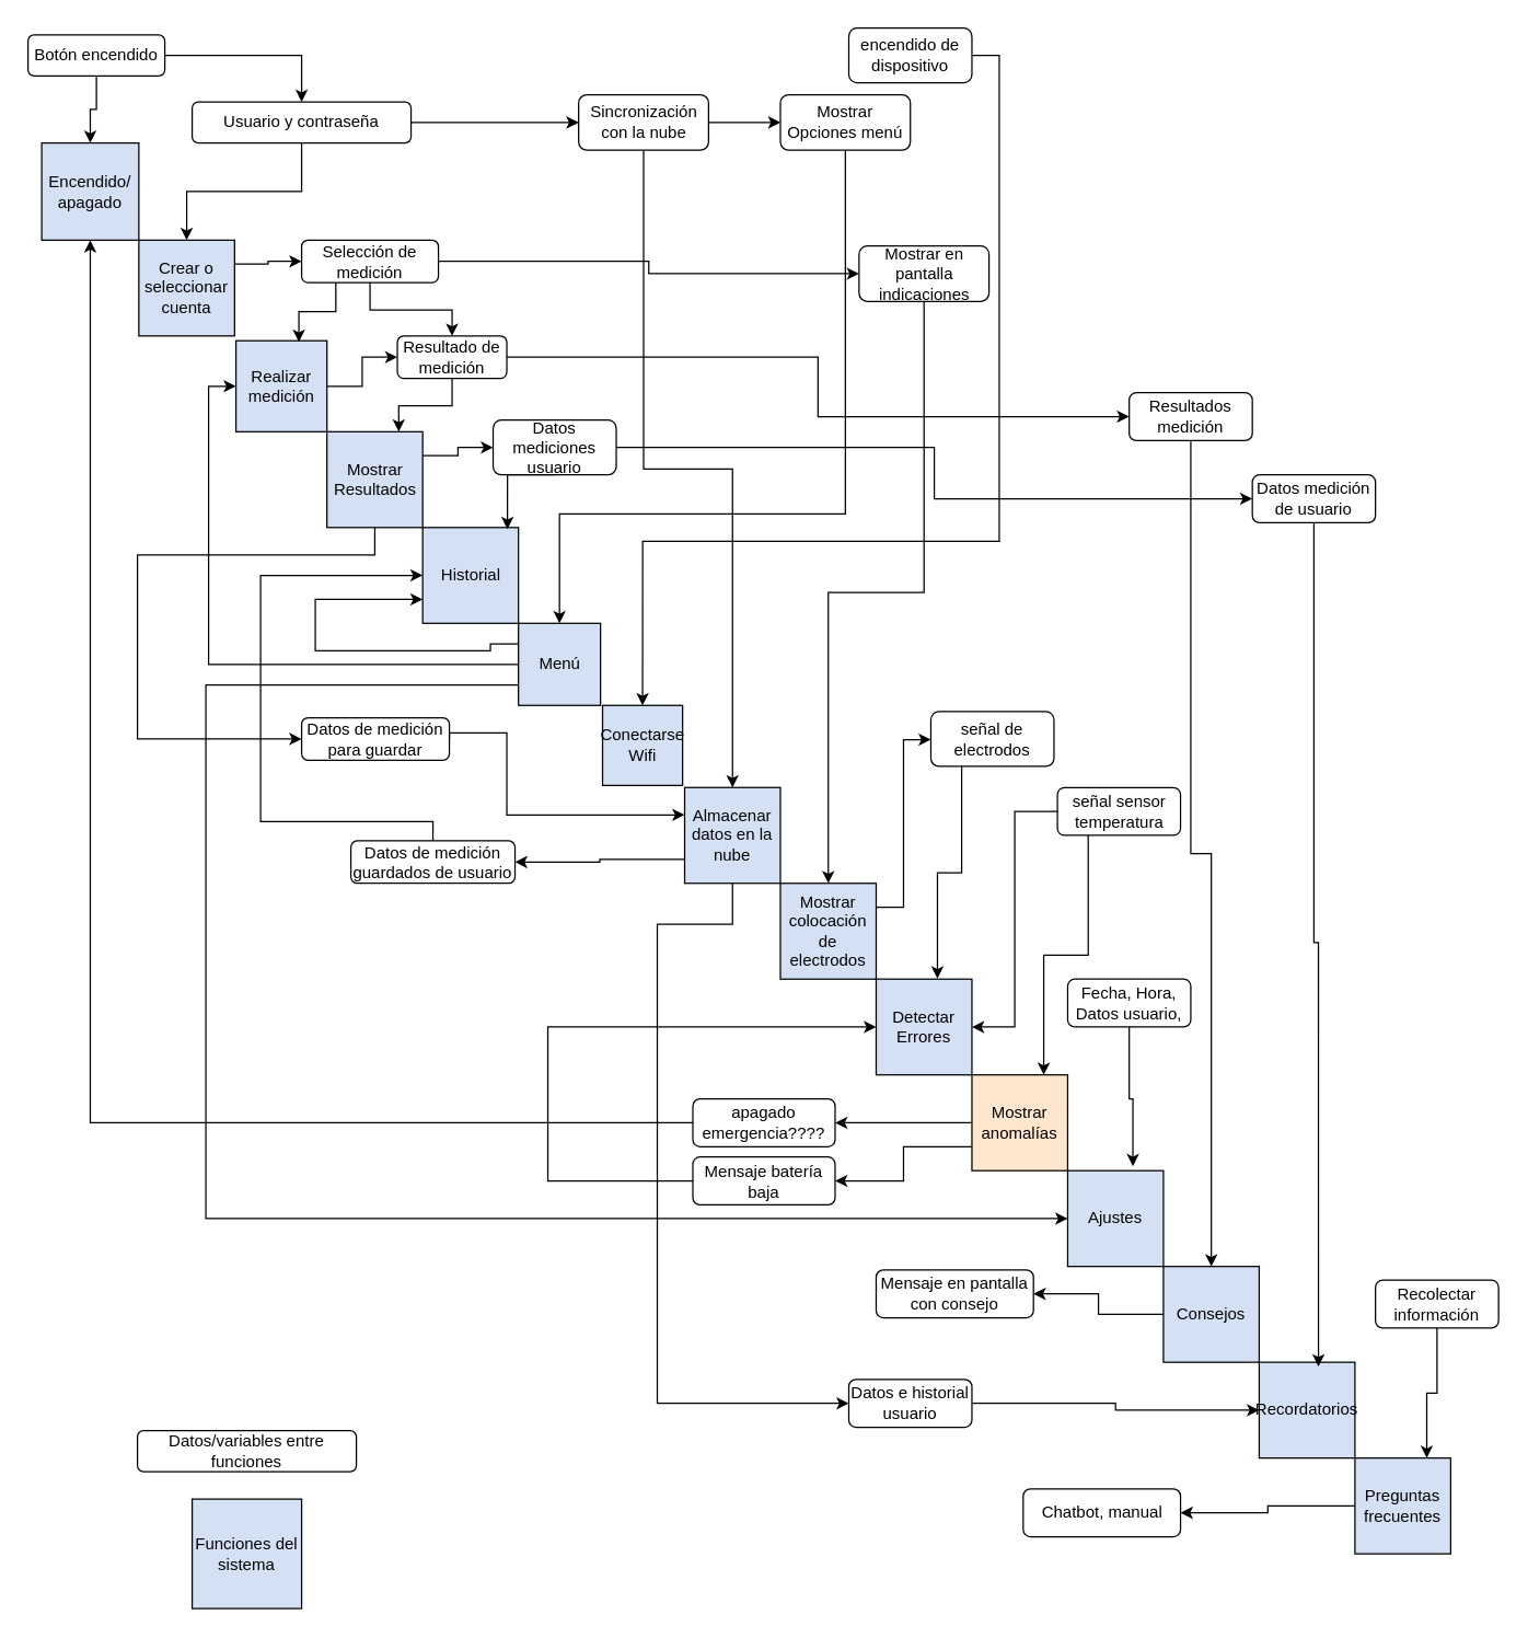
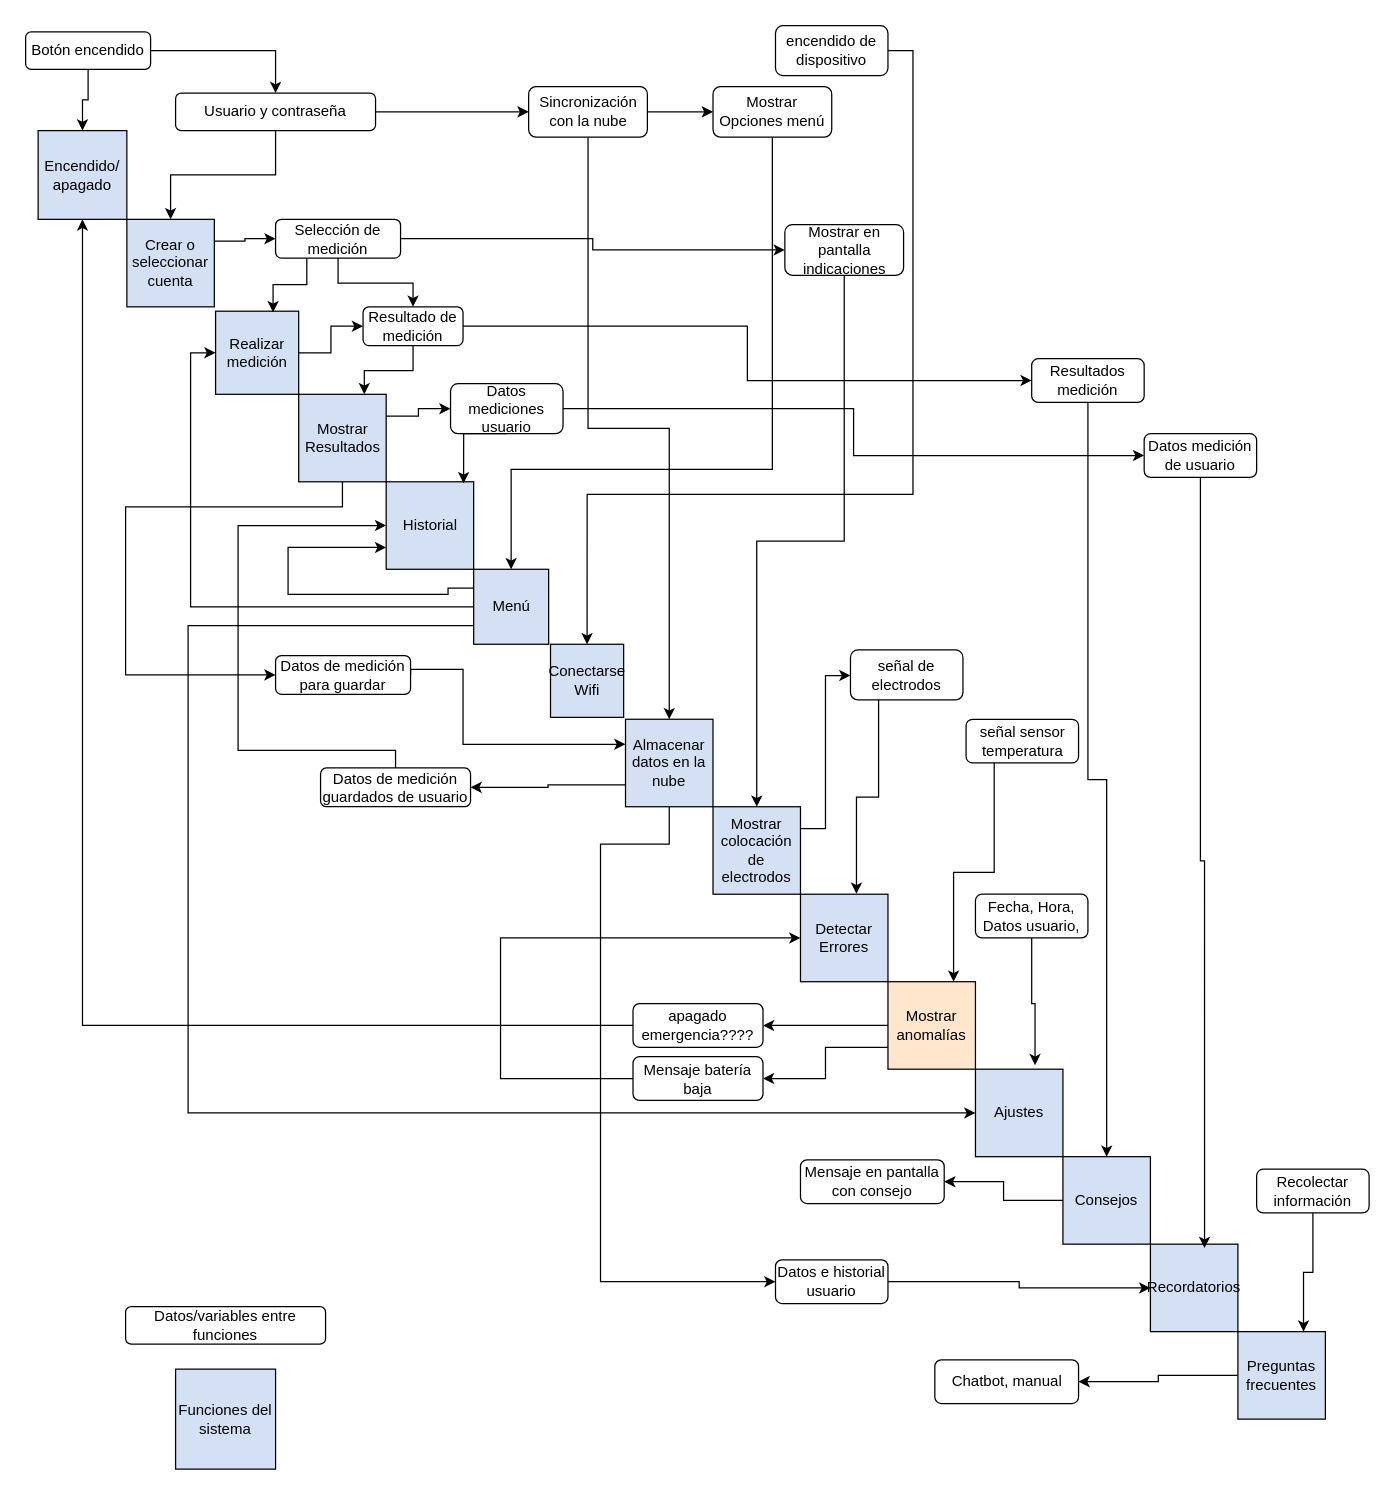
- <mxCell id="50" style="edgeStyle=orthogonalEdgeStyle;rounded=0;orthogonalLoop=1;jettySize=auto;html=1;entryX=1;entryY=0.5;entryDx=0;entryDy=0;" edge="1" parent="1" source="51" target="11"><mxGeometry relative="1" as="geometry" /></mxCell>
